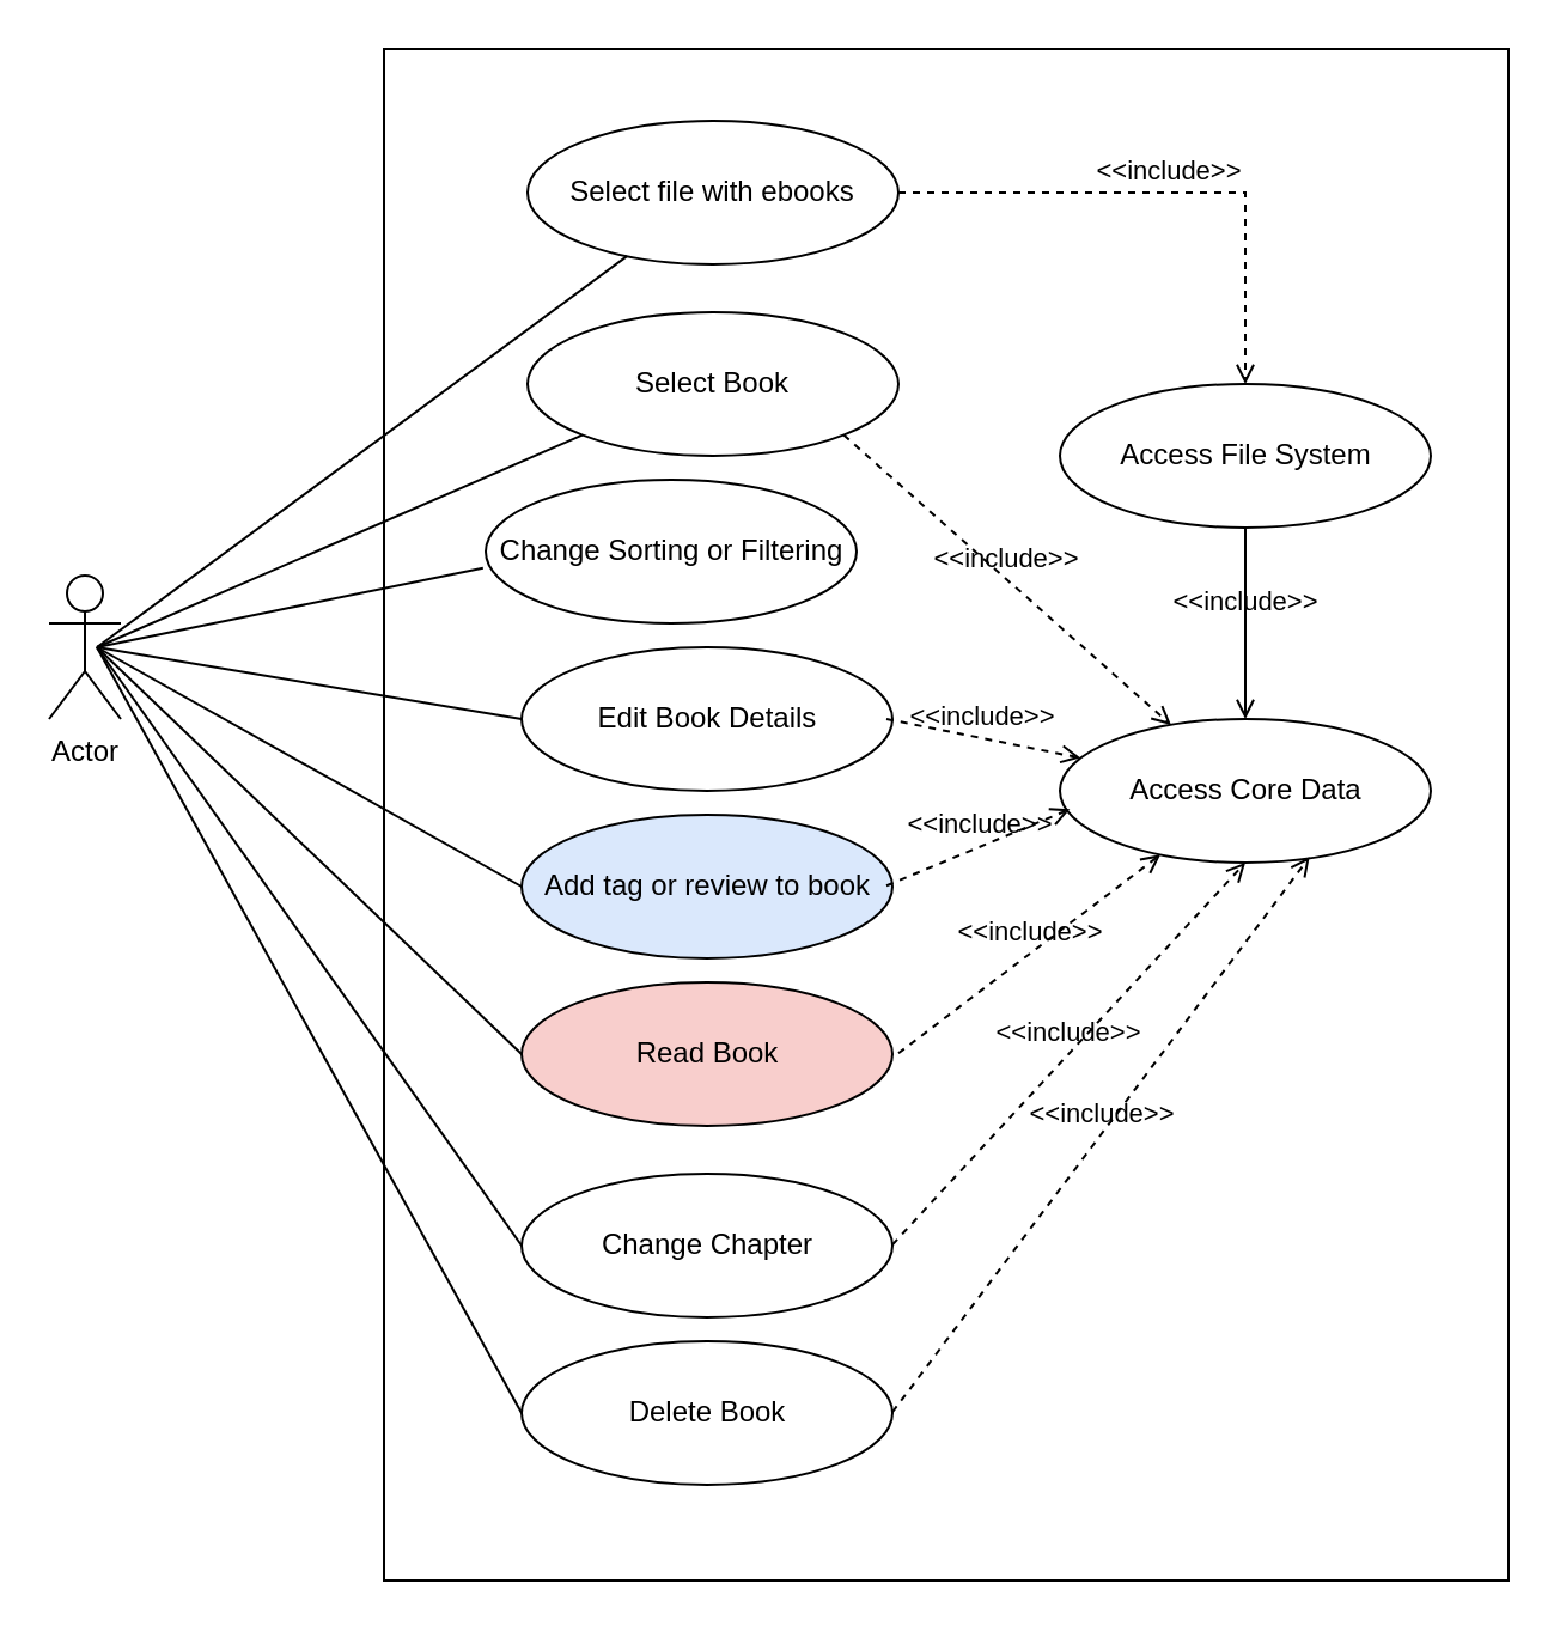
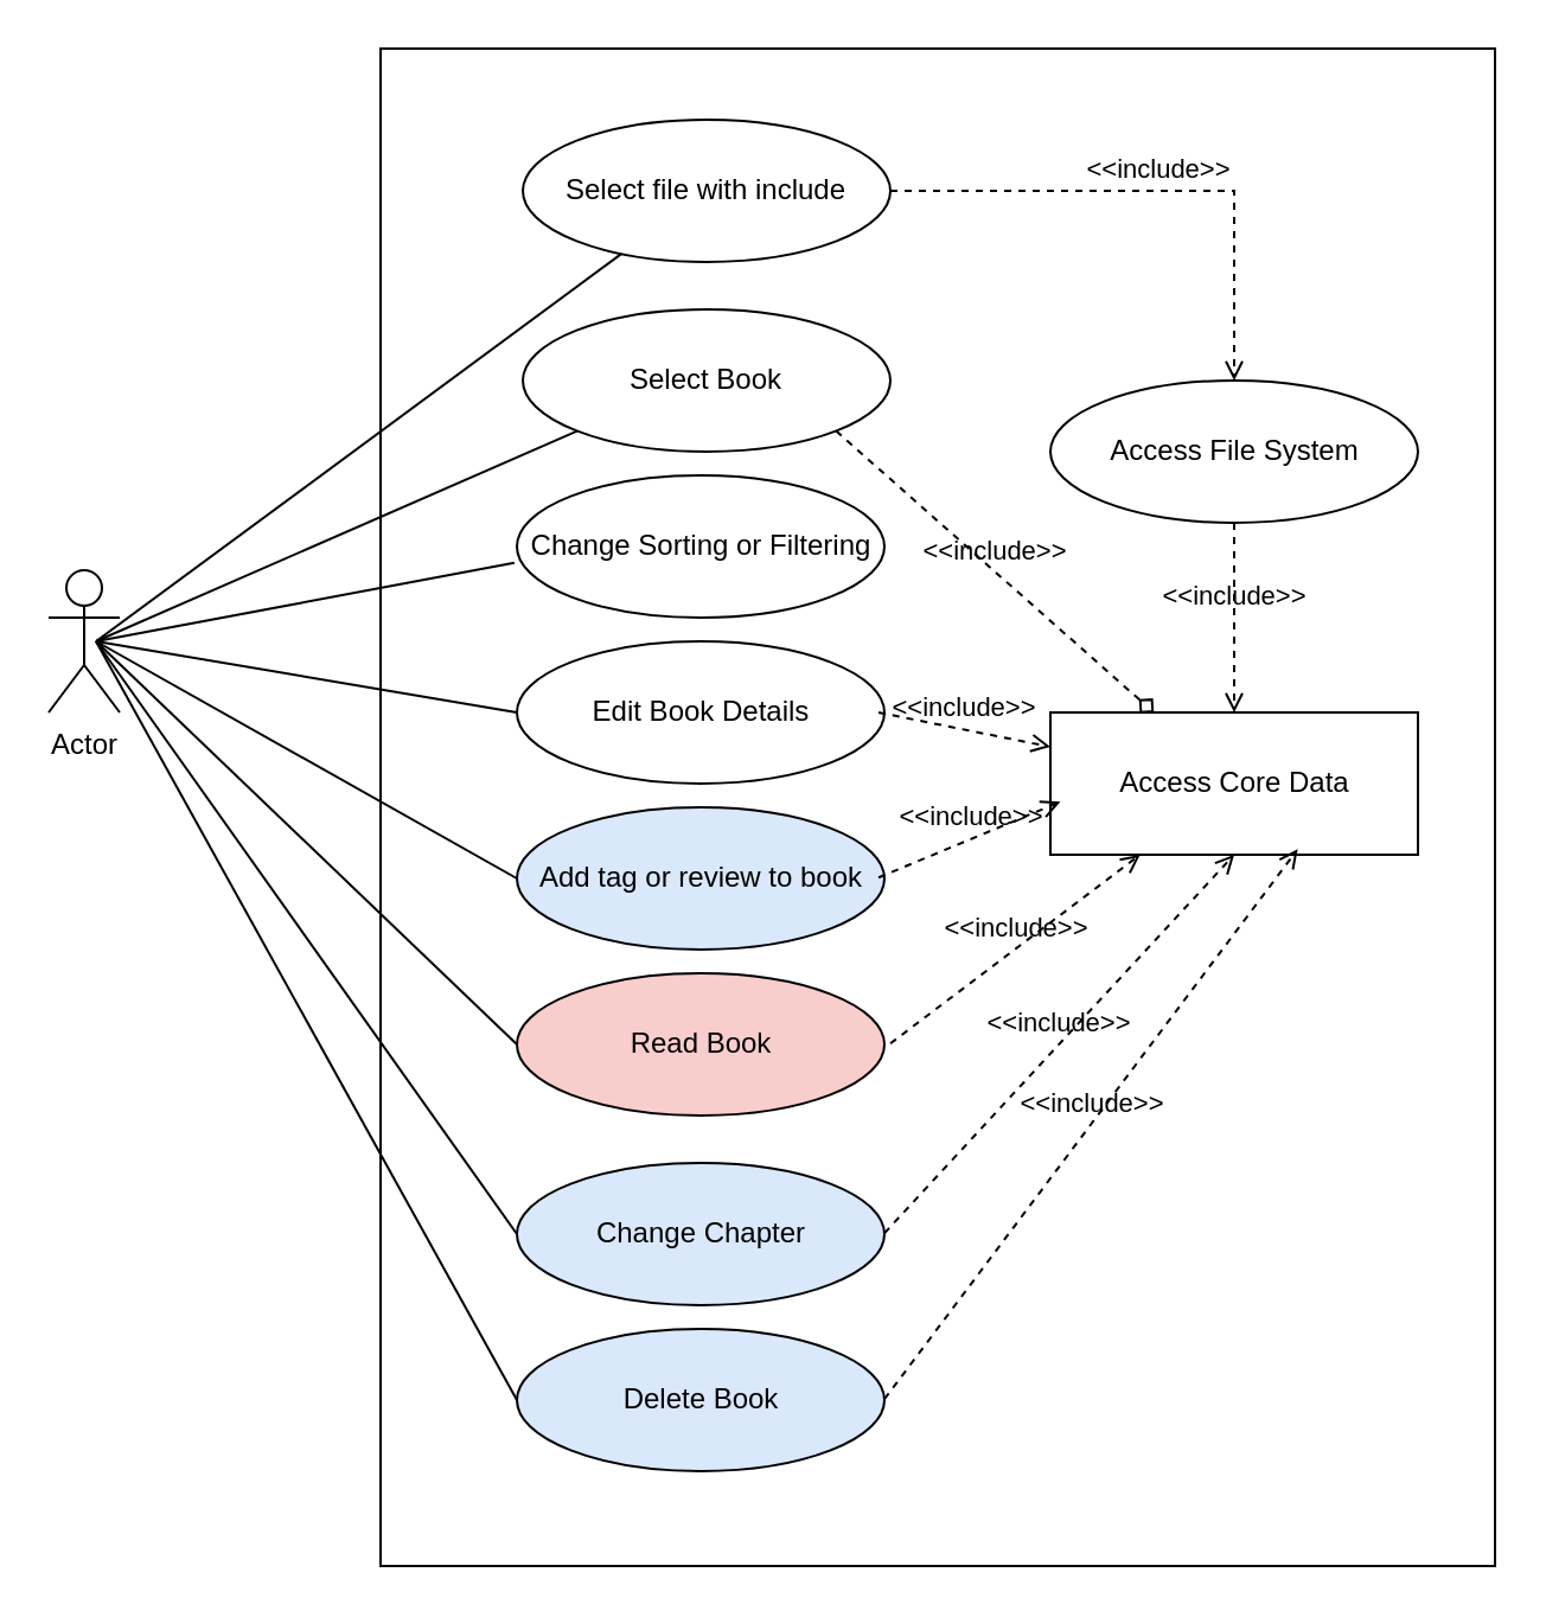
- <mxCell id="4" value="Select file with ebooks" style="ellipse;whiteSpace=wrap;html=1;" vertex="1" parent="1"><mxGeometry x="220" y="50" width="155" height="60" as="geometry" /></mxCell>
+ <mxCell id="4" value="Select file with include" style="ellipse;whiteSpace=wrap;html=1;" vertex="1" parent="1"><mxGeometry x="220" y="50" width="155" height="60" as="geometry" /></mxCell>
- <mxCell id="8" value="Change Sorting or Filtering" style="ellipse;whiteSpace=wrap;html=1;" vertex="1" parent="1"><mxGeometry x="202.5" y="200" width="155" height="60" as="geometry" /></mxCell>
+ <mxCell id="8" value="Change Sorting or Filtering" style="ellipse;whiteSpace=wrap;html=1;" vertex="1" parent="1"><mxGeometry x="217.5" y="200" width="155" height="60" as="geometry" /></mxCell>
- <mxCell id="14" value="&amp;lt;&amp;lt;include&amp;gt;&amp;gt;" style="html=1;verticalAlign=bottom;labelBackgroundColor=none;endArrow=open;endFill=0;dashed=0;rounded=0;exitX=0.5;exitY=1;exitDx=0;exitDy=0;entryX=0.5;entryY=0;entryDx=0;entryDy=0;" edge="1" parent="1" source="7" target="6"><mxGeometry width="160" relative="1" as="geometry"><mxPoint x="420" y="260" as="sourcePoint" /><mxPoint x="580" y="260" as="targetPoint" /></mxGeometry></mxCell>
+ <mxCell id="14" value="&amp;lt;&amp;lt;include&amp;gt;&amp;gt;" style="html=1;verticalAlign=bottom;labelBackgroundColor=none;endArrow=open;endFill=0;dashed=1;rounded=0;exitX=0.5;exitY=1;exitDx=0;exitDy=0;entryX=0.5;entryY=0;entryDx=0;entryDy=0;" edge="1" parent="1" source="7" target="6"><mxGeometry width="160" relative="1" as="geometry"><mxPoint x="420" y="260" as="sourcePoint" /><mxPoint x="580" y="260" as="targetPoint" /></mxGeometry></mxCell>
- <mxCell id="15" value="&amp;lt;&amp;lt;include&amp;gt;&amp;gt;" style="html=1;verticalAlign=bottom;labelBackgroundColor=none;endArrow=open;endFill=0;dashed=1;rounded=0;exitX=1;exitY=1;exitDx=0;exitDy=0;" edge="1" parent="1" source="5" target="6"><mxGeometry width="160" relative="1" as="geometry"><mxPoint x="360" y="260" as="sourcePoint" /><mxPoint x="520" y="260" as="targetPoint" /></mxGeometry></mxCell>
+ <mxCell id="15" value="&amp;lt;&amp;lt;include&amp;gt;&amp;gt;" style="html=1;verticalAlign=bottom;labelBackgroundColor=none;endArrow=diamond;endFill=0;dashed=1;rounded=0;exitX=1;exitY=1;exitDx=0;exitDy=0;" edge="1" parent="1" source="5" target="6"><mxGeometry width="160" relative="1" as="geometry"><mxPoint x="360" y="260" as="sourcePoint" /><mxPoint x="520" y="260" as="targetPoint" /></mxGeometry></mxCell>
- <mxCell id="6" value="Access Core Data" style="ellipse;whiteSpace=wrap;html=1;" vertex="1" parent="1"><mxGeometry x="442.5" y="300" width="155" height="60" as="geometry" /></mxCell>
+ <mxCell id="6" value="Access Core Data" style="whiteSpace=wrap;html=1;rounded=0;" vertex="1" parent="1"><mxGeometry x="442.5" y="300" width="155" height="60" as="geometry" /></mxCell>
- <mxCell id="12" value="Change Chapter" style="ellipse;whiteSpace=wrap;html=1;" vertex="1" parent="1"><mxGeometry x="217.5" y="490" width="155" height="60" as="geometry" /></mxCell>
+ <mxCell id="12" value="Change Chapter" style="ellipse;whiteSpace=wrap;html=1;fillColor=#dae8fc;" vertex="1" parent="1"><mxGeometry x="217.5" y="490" width="155" height="60" as="geometry" /></mxCell>
- <mxCell id="20" value="Delete Book" style="ellipse;whiteSpace=wrap;html=1;" vertex="1" parent="1"><mxGeometry x="217.5" y="560" width="155" height="60" as="geometry" /></mxCell>
+ <mxCell id="20" value="Delete Book" style="ellipse;whiteSpace=wrap;html=1;fillColor=#dae8fc;" vertex="1" parent="1"><mxGeometry x="217.5" y="560" width="155" height="60" as="geometry" /></mxCell>
